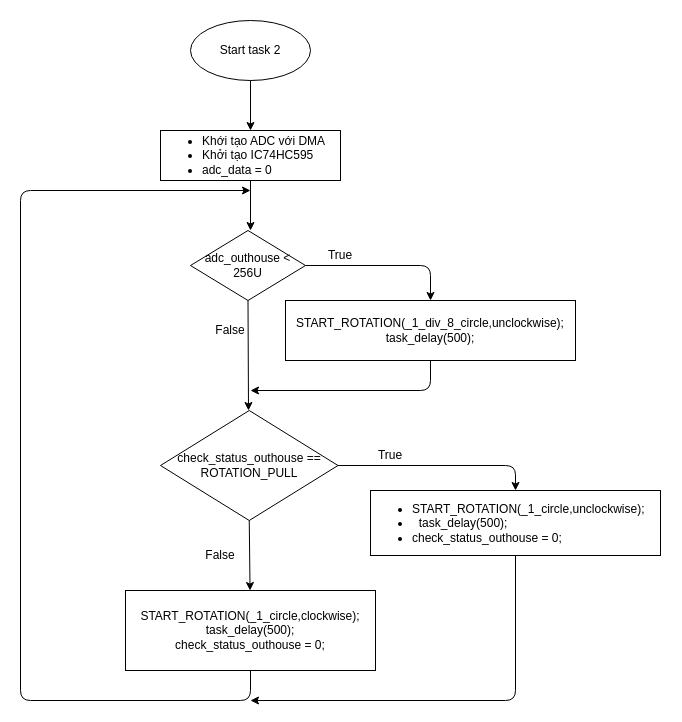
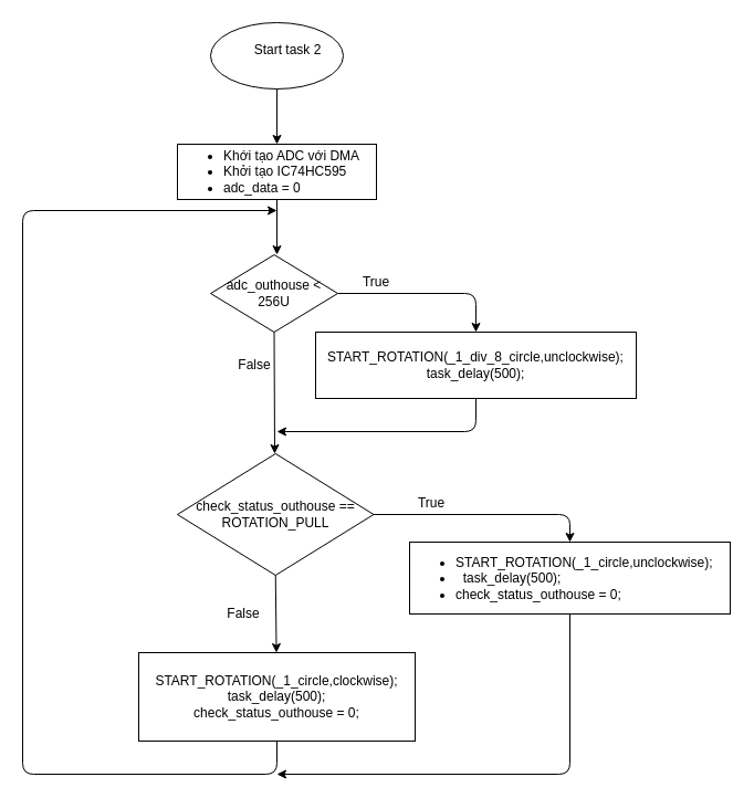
- <mxCell id="3" value="Start task 2" style="text;html=1;strokeColor=none;fillColor=none;align=center;verticalAlign=middle;whiteSpace=wrap;rounded=0;" vertex="1" parent="1"><mxGeometry x="215" y="40" width="70" height="20" as="geometry" /></mxCell>
+ <mxCell id="3" value="Start task 2" style="text;html=1;strokeColor=none;fillColor=none;align=center;verticalAlign=middle;whiteSpace=wrap;rounded=0;" vertex="1" parent="1"><mxGeometry x="225" y="35" width="70" height="20" as="geometry" /></mxCell>
